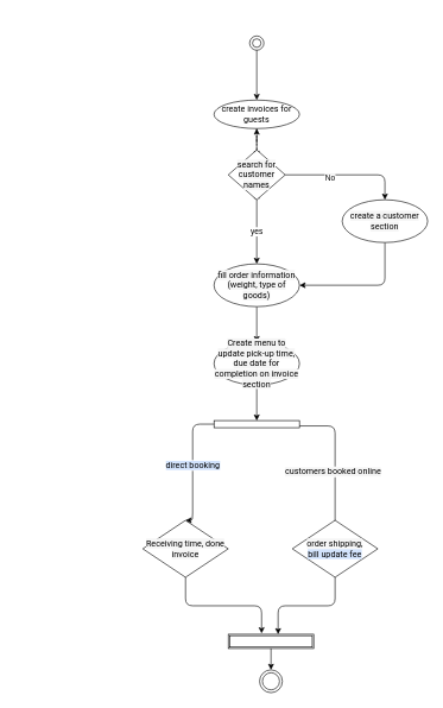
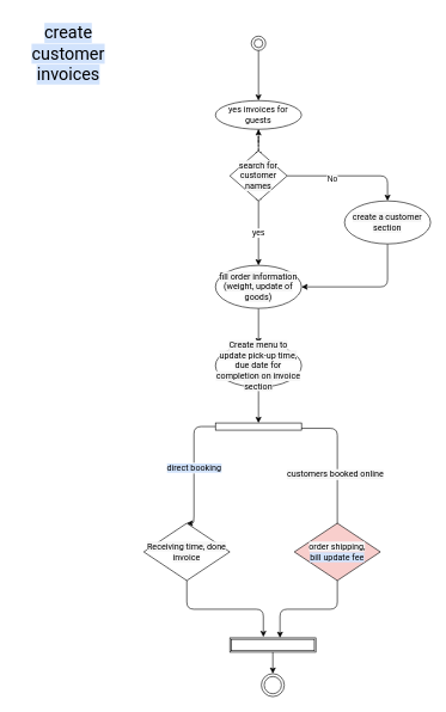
+ <mxCell id="33" value="&lt;span style=&quot;font-family: &amp;#34;roboto&amp;#34; , &amp;#34;robotodraft&amp;#34; , &amp;#34;helvetica&amp;#34; , &amp;#34;arial&amp;#34; , sans-serif ; font-size: 24px ; background-color: rgb(210 , 227 , 252)&quot;&gt;create customer invoices&lt;/span&gt;" style="text;html=1;strokeColor=none;fillColor=none;align=center;verticalAlign=middle;whiteSpace=wrap;rounded=0;" parent="1" vertex="1"><mxGeometry x="20" y="20" width="150" height="110" as="geometry" /></mxCell>
- <mxCell id="6" value="&lt;font face=&quot;roboto, robotodraft, helvetica, arial, sans-serif&quot;&gt;create invoices for guests&lt;/font&gt;" style="ellipse;whiteSpace=wrap;html=1;" parent="1" vertex="1"><mxGeometry x="300" y="140" width="120" height="40" as="geometry" /></mxCell>
+ <mxCell id="6" value="&lt;font face=&quot;roboto, robotodraft, helvetica, arial, sans-serif&quot;&gt;yes invoices for guests&lt;/font&gt;" style="ellipse;whiteSpace=wrap;html=1;" parent="1" vertex="1"><mxGeometry x="300" y="140" width="120" height="40" as="geometry" /></mxCell>
- <mxCell id="15" value="&lt;span style=&quot;font-family: &amp;#34;roboto&amp;#34; , &amp;#34;robotodraft&amp;#34; , &amp;#34;helvetica&amp;#34; , &amp;#34;arial&amp;#34; , sans-serif ; background-color: rgb(245 , 245 , 245)&quot;&gt;&lt;font style=&quot;font-size: 12px&quot;&gt;fill order information (weight, type of goods)&lt;/font&gt;&lt;/span&gt;" style="ellipse;whiteSpace=wrap;html=1;" parent="1" vertex="1"><mxGeometry x="300" y="370" width="120" height="60" as="geometry" /></mxCell>
+ <mxCell id="15" value="&lt;span style=&quot;font-family: &amp;#34;roboto&amp;#34; , &amp;#34;robotodraft&amp;#34; , &amp;#34;helvetica&amp;#34; , &amp;#34;arial&amp;#34; , sans-serif ; background-color: rgb(245 , 245 , 245)&quot;&gt;&lt;font style=&quot;font-size: 12px&quot;&gt;fill order information (weight, update of goods)&lt;/font&gt;&lt;/span&gt;" style="ellipse;whiteSpace=wrap;html=1;" parent="1" vertex="1"><mxGeometry x="300" y="370" width="120" height="60" as="geometry" /></mxCell>
- <mxCell id="24" value="&lt;font style=&quot;font-size: 12px&quot;&gt;&lt;span class=&quot;JLqJ4b ChMk0b&quot; style=&quot;cursor: pointer ; font-family: &amp;#34;roboto&amp;#34; , &amp;#34;robotodraft&amp;#34; , &amp;#34;helvetica&amp;#34; , &amp;#34;arial&amp;#34; , sans-serif ; background-color: rgb(245 , 245 , 245)&quot;&gt;&lt;span&gt;order shipping,&lt;/span&gt;&lt;/span&gt;&lt;span class=&quot;JLqJ4b&quot; style=&quot;font-family: &amp;#34;roboto&amp;#34; , &amp;#34;robotodraft&amp;#34; , &amp;#34;helvetica&amp;#34; , &amp;#34;arial&amp;#34; , sans-serif ; background-color: rgb(245 , 245 , 245)&quot;&gt;&lt;span&gt;&lt;br/&gt;&lt;/span&gt;&lt;/span&gt;&lt;span class=&quot;JLqJ4b ChMk0b&quot; style=&quot;cursor: pointer ; background-color: rgb(210 , 227 , 252) ; font-family: &amp;#34;roboto&amp;#34; , &amp;#34;robotodraft&amp;#34; , &amp;#34;helvetica&amp;#34; , &amp;#34;arial&amp;#34; , sans-serif&quot;&gt;&lt;span&gt;bill update fee&lt;/span&gt;&lt;/span&gt;&lt;/font&gt;" style="rhombus;whiteSpace=wrap;html=1;" parent="1" vertex="1"><mxGeometry x="410" y="730" width="120" height="80" as="geometry" /></mxCell>
+ <mxCell id="24" value="&lt;font style=&quot;font-size: 12px&quot;&gt;&lt;span class=&quot;JLqJ4b ChMk0b&quot; style=&quot;cursor: pointer ; font-family: &amp;#34;roboto&amp;#34; , &amp;#34;robotodraft&amp;#34; , &amp;#34;helvetica&amp;#34; , &amp;#34;arial&amp;#34; , sans-serif ; background-color: rgb(245 , 245 , 245)&quot;&gt;&lt;span&gt;order shipping,&lt;/span&gt;&lt;/span&gt;&lt;span class=&quot;JLqJ4b&quot; style=&quot;font-family: &amp;#34;roboto&amp;#34; , &amp;#34;robotodraft&amp;#34; , &amp;#34;helvetica&amp;#34; , &amp;#34;arial&amp;#34; , sans-serif ; background-color: rgb(245 , 245 , 245)&quot;&gt;&lt;span&gt;&lt;br/&gt;&lt;/span&gt;&lt;/span&gt;&lt;span class=&quot;JLqJ4b ChMk0b&quot; style=&quot;cursor: pointer ; background-color: rgb(210 , 227 , 252) ; font-family: &amp;#34;roboto&amp;#34; , &amp;#34;robotodraft&amp;#34; , &amp;#34;helvetica&amp;#34; , &amp;#34;arial&amp;#34; , sans-serif&quot;&gt;&lt;span&gt;bill update fee&lt;/span&gt;&lt;/span&gt;&lt;/font&gt;" style="rhombus;whiteSpace=wrap;html=1;fillColor=#f8cecc;" parent="1" vertex="1"><mxGeometry x="410" y="730" width="120" height="80" as="geometry" /></mxCell>
